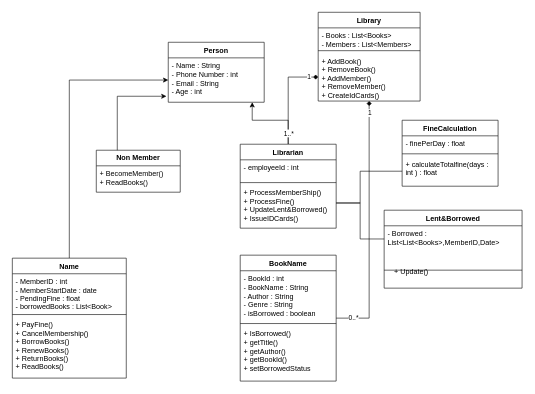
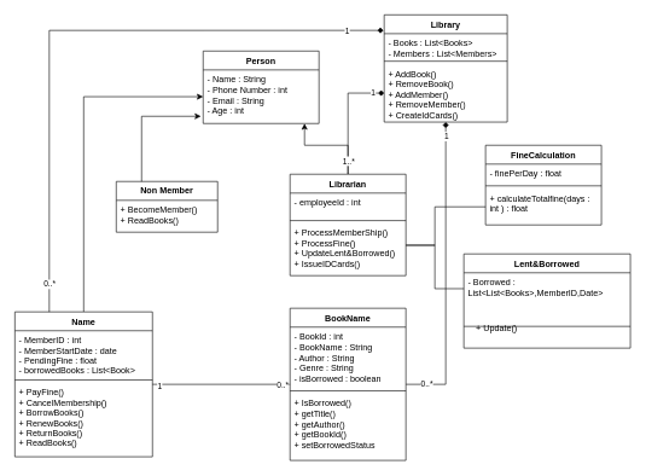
+ <mxCell id="35" style="edgeStyle=orthogonalEdgeStyle;rounded=0;orthogonalLoop=1;jettySize=auto;html=1;entryX=0.25;entryY=0;entryDx=0;entryDy=0;endArrow=none;endFill=0;exitX=-0.006;exitY=0.145;exitDx=0;exitDy=0;exitPerimeter=0;startArrow=diamond;startFill=1;" parent="1" source="31" target="14" edge="1"><mxGeometry relative="1" as="geometry"><mxPoint x="620" y="188" as="sourcePoint" /><mxPoint x="568" y="547" as="targetPoint" /><Array as="points"><mxPoint x="68" y="42" /></Array></mxGeometry></mxCell>
+ <mxCell id="36" value="1" style="edgeLabel;html=1;align=center;verticalAlign=middle;resizable=0;points=[];" parent="35" vertex="1" connectable="0"><mxGeometry x="-0.883" relative="1" as="geometry"><mxPoint as="offset" /></mxGeometry></mxCell>
+ <mxCell id="37" value="0..*" style="edgeLabel;html=1;align=center;verticalAlign=middle;resizable=0;points=[];" parent="35" vertex="1" connectable="0"><mxGeometry x="0.908" relative="1" as="geometry"><mxPoint as="offset" /></mxGeometry></mxCell>
+ <mxCell id="11" style="edgeStyle=orthogonalEdgeStyle;rounded=0;orthogonalLoop=1;jettySize=auto;html=1;endArrow=none;endFill=0;" parent="1" source="14" target="23" edge="1"><mxGeometry relative="1" as="geometry" /></mxCell>
+ <mxCell id="12" value="1" style="edgeLabel;html=1;align=center;verticalAlign=middle;resizable=0;points=[];" parent="11" vertex="1" connectable="0"><mxGeometry x="-0.91" y="-2" relative="1" as="geometry"><mxPoint as="offset" /></mxGeometry></mxCell>
+ <mxCell id="13" value="0..*" style="edgeLabel;html=1;align=center;verticalAlign=middle;resizable=0;points=[];" parent="11" vertex="1" connectable="0"><mxGeometry x="0.884" relative="1" as="geometry"><mxPoint as="offset" /></mxGeometry></mxCell>
